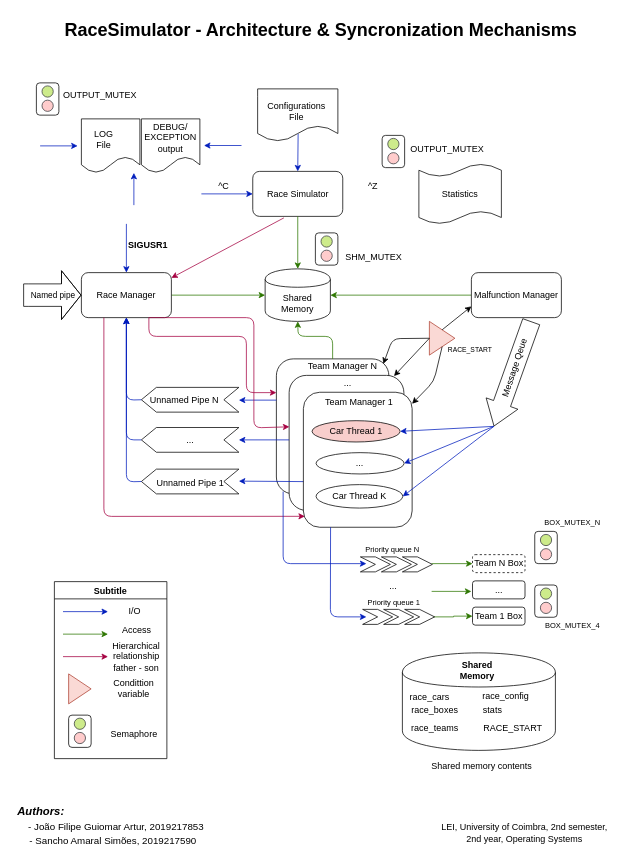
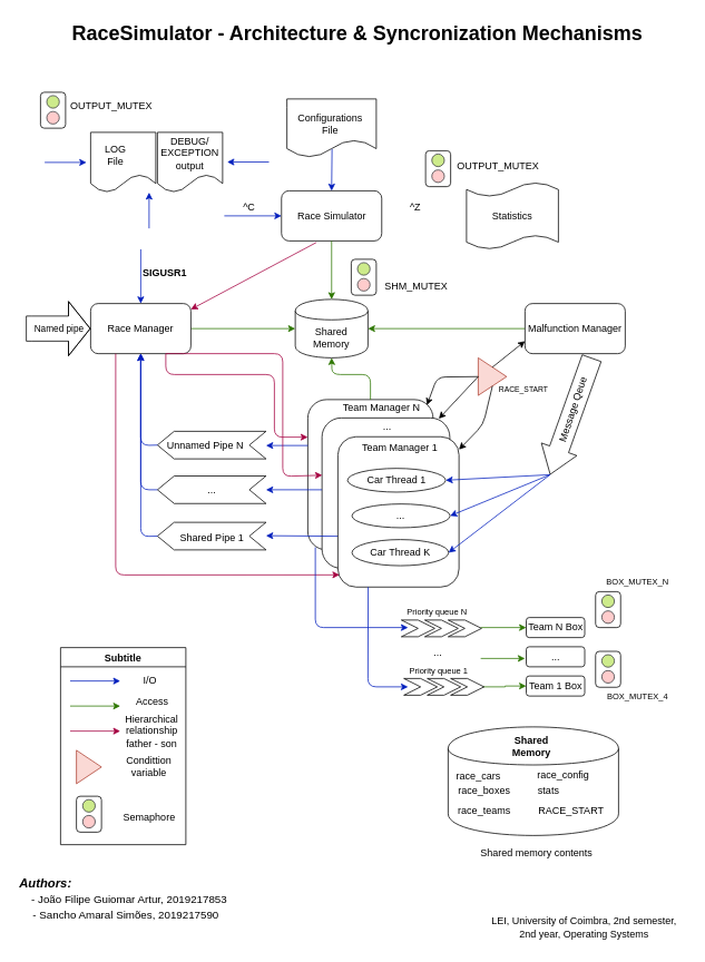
- <mxCell id="84" value="Car Thread 1" style="ellipse;whiteSpace=wrap;html=1;fillColor=#f8cecc;" vertex="1" parent="81"><mxGeometry x="11.564" y="37.895" width="117.423" height="28.421" as="geometry" /></mxCell>
+ <mxCell id="84" value="Car Thread 1" style="ellipse;whiteSpace=wrap;html=1;" vertex="1" parent="81"><mxGeometry x="11.564" y="37.895" width="117.423" height="28.421" as="geometry" /></mxCell>
- <mxCell id="25" value="Unnamed Pipe 1" style="text;html=1;strokeColor=none;fillColor=none;align=center;verticalAlign=middle;whiteSpace=wrap;rounded=0;" vertex="1" parent="1"><mxGeometry x="201.5" y="629" width="103" height="29" as="geometry" /></mxCell>
+ <mxCell id="25" value="Shared Pipe 1" style="text;html=1;strokeColor=none;fillColor=none;align=center;verticalAlign=middle;whiteSpace=wrap;rounded=0;" vertex="1" parent="1"><mxGeometry x="201.5" y="629" width="103" height="29" as="geometry" /></mxCell>
- <mxCell id="80" value="Team N Box" style="rounded=1;whiteSpace=wrap;html=1;dashed=1;" vertex="1" parent="1"><mxGeometry x="629.5" y="739" width="70" height="24" as="geometry" /></mxCell>
+ <mxCell id="80" value="Team N Box" style="rounded=1;whiteSpace=wrap;html=1;" vertex="1" parent="1"><mxGeometry x="629.5" y="739" width="70" height="24" as="geometry" /></mxCell>
- <mxCell id="108" value="&lt;div style=&quot;text-align: justify&quot;&gt;&lt;b style=&quot;font-size: 15px&quot;&gt;&lt;i&gt;&lt;font style=&quot;font-size: 15px&quot;&gt;Authors&lt;/font&gt;&lt;span&gt;:&lt;/span&gt;&lt;/i&gt;&lt;/b&gt;&lt;/div&gt;&lt;font style=&quot;font-size: 13px&quot;&gt;&lt;span style=&quot;text-align: justify&quot;&gt;&amp;nbsp; &amp;nbsp; &lt;font style=&quot;font-size: 13px&quot;&gt;-&lt;/font&gt;&lt;font style=&quot;font-size: 13px&quot;&gt; João Filipe Guiomar Artur, 2019217853&lt;/font&gt;&lt;/span&gt;&lt;font style=&quot;font-size: 15px&quot;&gt;&lt;br&gt;&lt;/font&gt;&lt;/font&gt;&lt;div style=&quot;text-align: justify&quot;&gt;&lt;font style=&quot;font-size: 15px&quot;&gt;&amp;nbsp; &amp;nbsp;&lt;/font&gt;&lt;font style=&quot;font-size: 13px&quot;&gt; - Sancho Amaral Simões, 2019217590&lt;/font&gt;&lt;/div&gt;" style="text;html=1;strokeColor=none;fillColor=none;align=left;verticalAlign=middle;whiteSpace=wrap;rounded=0;fontSize=16;" vertex="1" parent="1"><mxGeometry x="20.5" y="1070" width="335" height="60" as="geometry" /></mxCell>
+ <mxCell id="108" value="&lt;div style=&quot;text-align: justify&quot;&gt;&lt;b style=&quot;font-size: 15px&quot;&gt;&lt;i&gt;&lt;font style=&quot;font-size: 15px&quot;&gt;Authors&lt;/font&gt;&lt;span&gt;:&lt;/span&gt;&lt;/i&gt;&lt;/b&gt;&lt;/div&gt;&lt;font style=&quot;font-size: 13px&quot;&gt;&lt;span style=&quot;text-align: justify&quot;&gt;&amp;nbsp; &amp;nbsp; &lt;font style=&quot;font-size: 13px&quot;&gt;-&lt;/font&gt;&lt;font style=&quot;font-size: 13px&quot;&gt; João Filipe Guiomar Artur, 2019217853&lt;/font&gt;&lt;/span&gt;&lt;font style=&quot;font-size: 15px&quot;&gt;&lt;br&gt;&lt;/font&gt;&lt;/font&gt;&lt;div style=&quot;text-align: justify&quot;&gt;&lt;font style=&quot;font-size: 15px&quot;&gt;&amp;nbsp; &amp;nbsp;&lt;/font&gt;&lt;font style=&quot;font-size: 13px&quot;&gt; - Sancho Amaral Simões, 2019217590&lt;/font&gt;&lt;/div&gt;" style="text;html=1;strokeColor=none;fillColor=none;align=left;verticalAlign=middle;whiteSpace=wrap;rounded=0;fontSize=16;" vertex="1" parent="1"><mxGeometry x="20.5" y="1045" width="335" height="60" as="geometry" /></mxCell>
